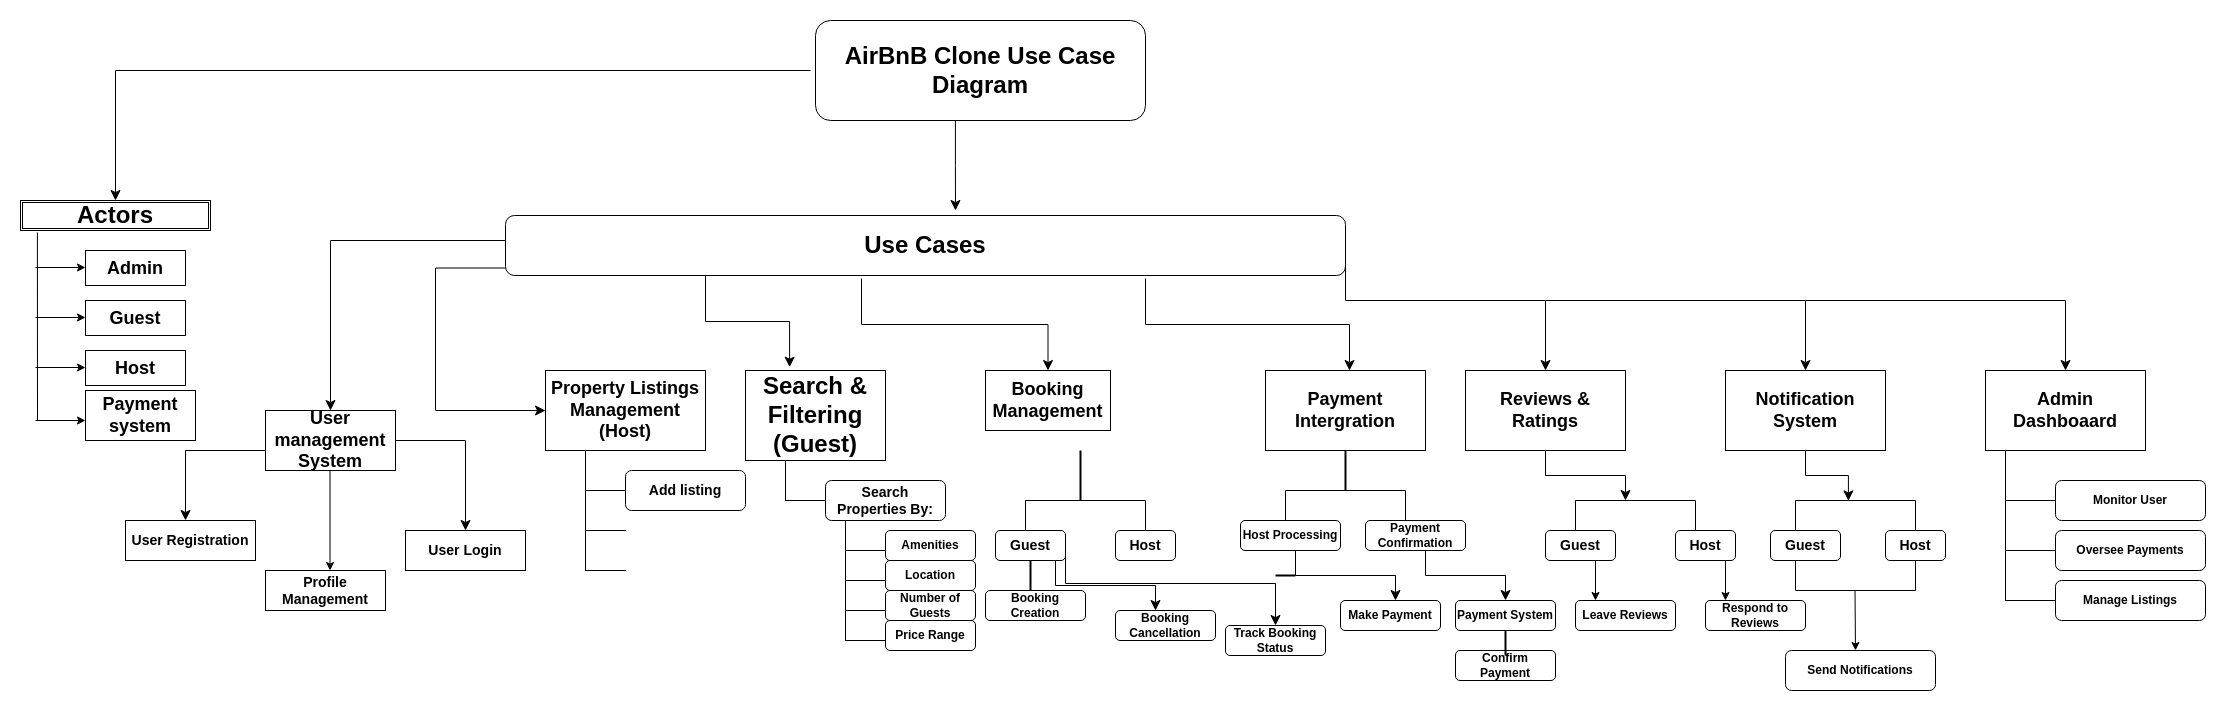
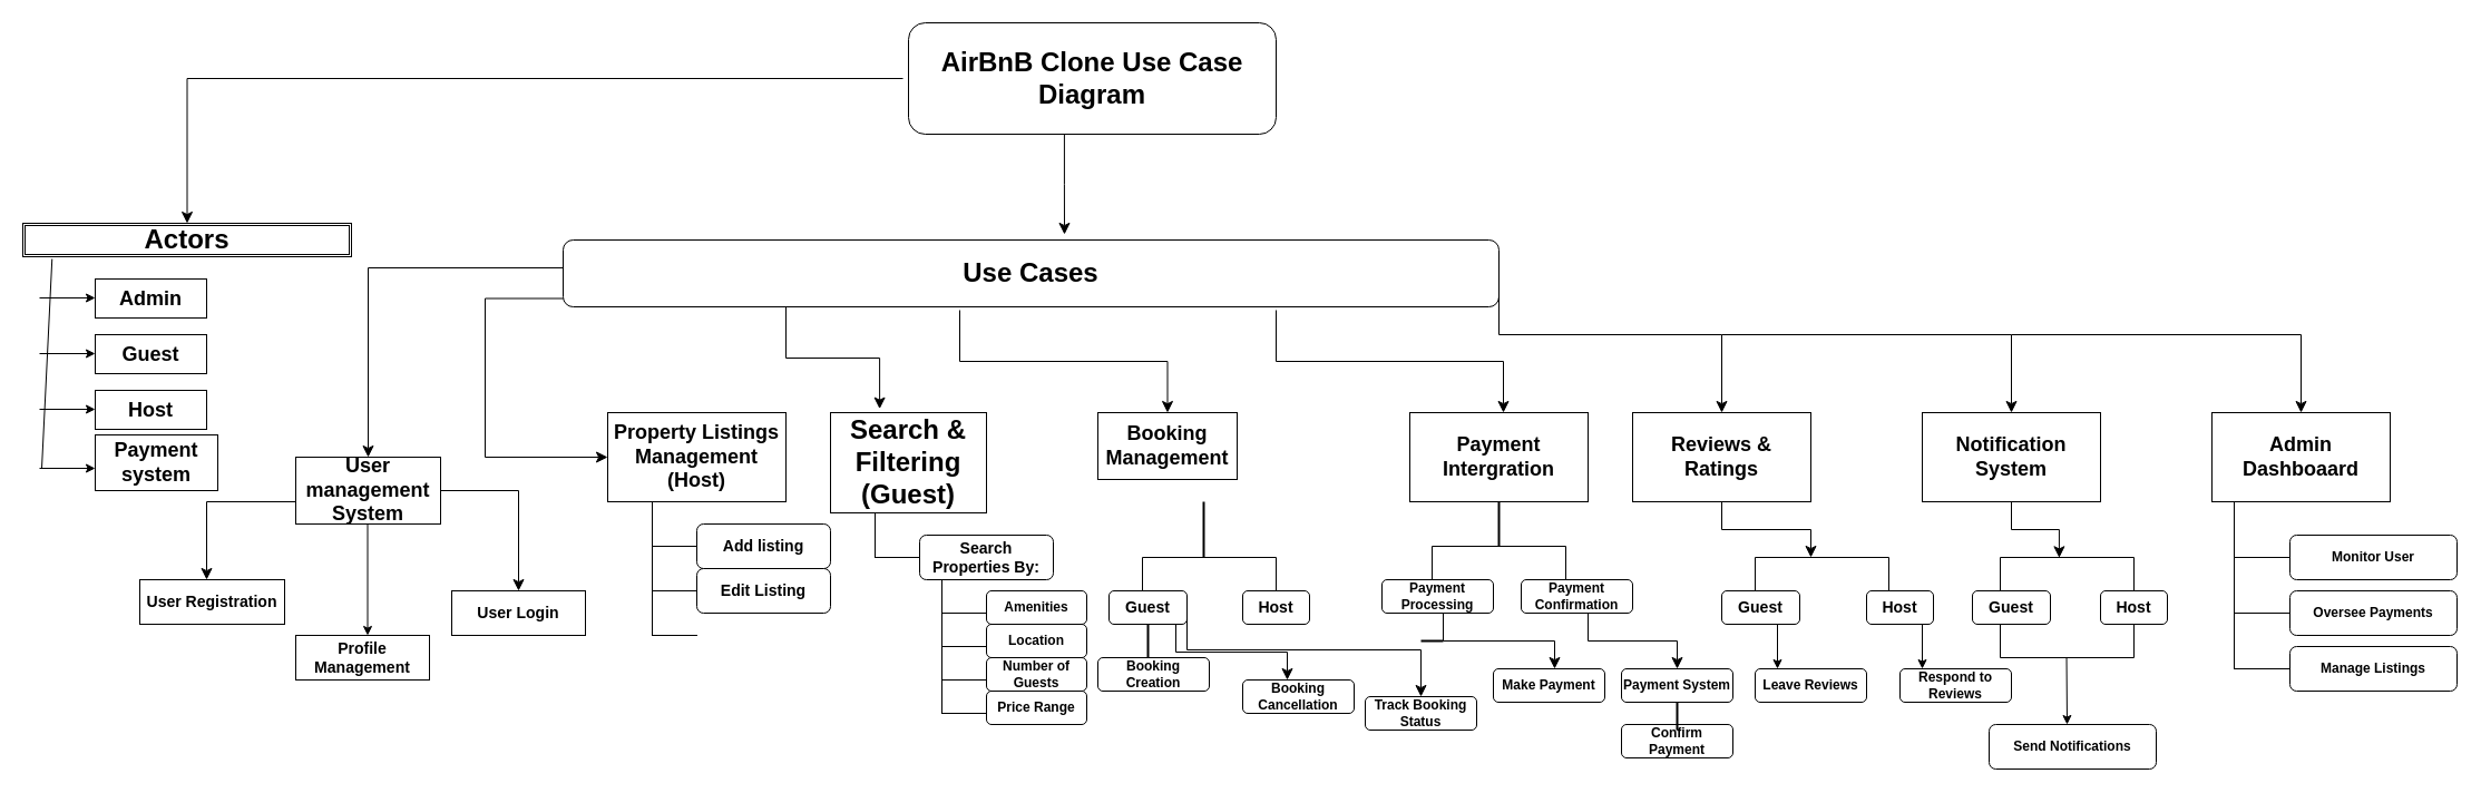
- <mxCell id="14" value="&lt;h1&gt;Actors&lt;/h1&gt;" style="shape=ext;double=1;rounded=0;whiteSpace=wrap;html=1;" vertex="1" parent="1"><mxGeometry x="20" y="200" width="190" height="30" as="geometry" /></mxCell>
+ <mxCell id="14" value="&lt;h1&gt;Actors&lt;/h1&gt;" style="shape=ext;double=1;rounded=0;whiteSpace=wrap;html=1;" vertex="1" parent="1"><mxGeometry x="20" y="200" width="295" height="30" as="geometry" /></mxCell>
+ <mxCell id="26" value="&lt;h3&gt;Edit Listing&lt;/h3&gt;" style="rounded=1;whiteSpace=wrap;html=1;" vertex="1" parent="1"><mxGeometry x="625" y="510" width="120" height="40" as="geometry" /></mxCell>
- <mxCell id="58" value="&lt;h4&gt;Host Processing&lt;/h4&gt;" style="rounded=1;whiteSpace=wrap;html=1;" vertex="1" parent="1"><mxGeometry x="1240" y="520" width="100" height="30" as="geometry" /></mxCell>
+ <mxCell id="58" value="&lt;h4&gt;Payment Processing&lt;/h4&gt;" style="rounded=1;whiteSpace=wrap;html=1;" vertex="1" parent="1"><mxGeometry x="1240" y="520" width="100" height="30" as="geometry" /></mxCell>
